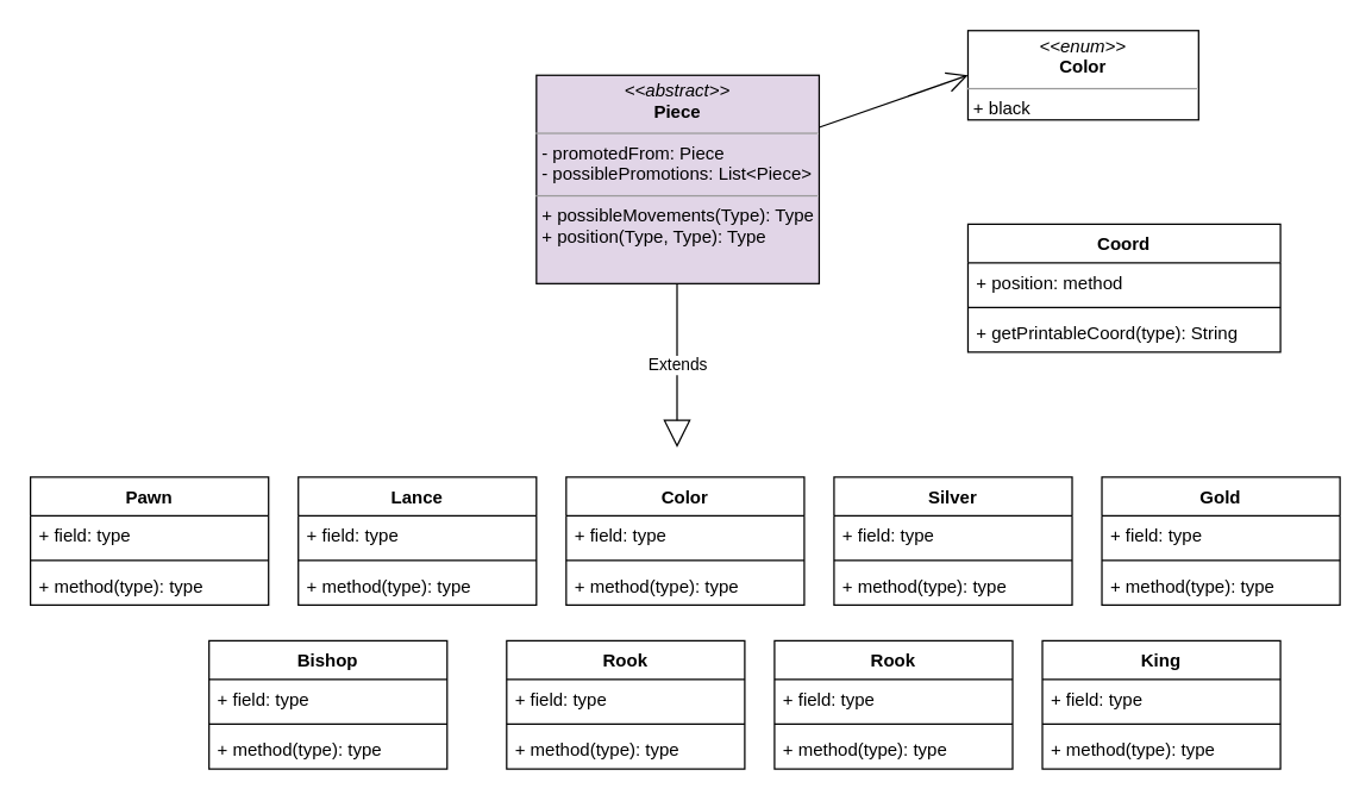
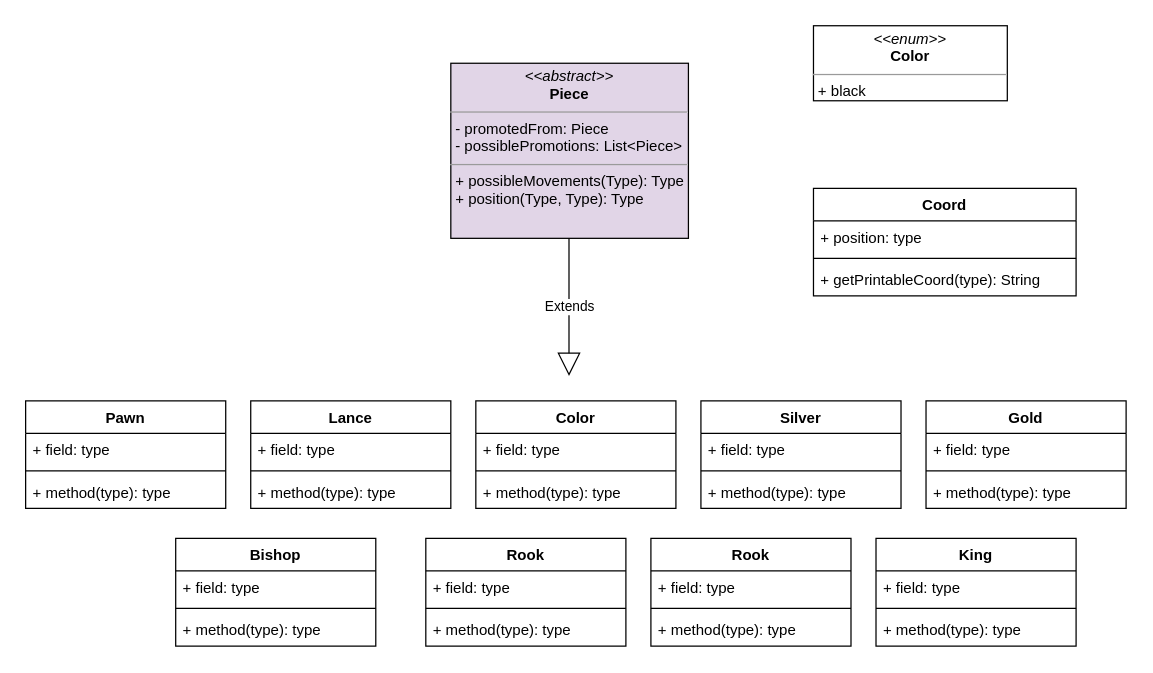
- <mxCell id="8" value="" style="endArrow=open;endFill=1;endSize=12;html=1;exitX=1;exitY=0.25;exitDx=0;exitDy=0;entryX=0;entryY=0.5;entryDx=0;entryDy=0;" parent="1" source="6" target="7" edge="1"><mxGeometry width="160" relative="1" as="geometry"><mxPoint x="570" y="140" as="sourcePoint" /><mxPoint x="730" y="140" as="targetPoint" /></mxGeometry></mxCell>
- <mxCell id="3" value="+ position: method" style="text;strokeColor=none;fillColor=none;align=left;verticalAlign=top;spacingLeft=4;spacingRight=4;overflow=hidden;rotatable=0;points=[[0,0.5],[1,0.5]];portConstraint=eastwest;" parent="2" vertex="1"><mxGeometry y="26" width="210" height="26" as="geometry" /></mxCell>
+ <mxCell id="3" value="+ position: type" style="text;strokeColor=none;fillColor=none;align=left;verticalAlign=top;spacingLeft=4;spacingRight=4;overflow=hidden;rotatable=0;points=[[0,0.5],[1,0.5]];portConstraint=eastwest;" parent="2" vertex="1"><mxGeometry y="26" width="210" height="26" as="geometry" /></mxCell>
